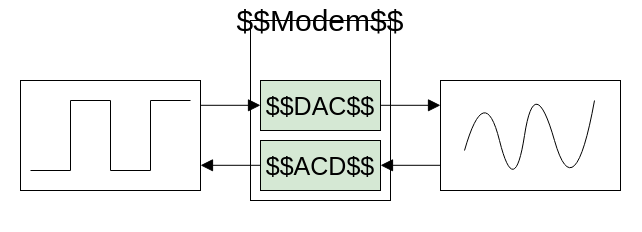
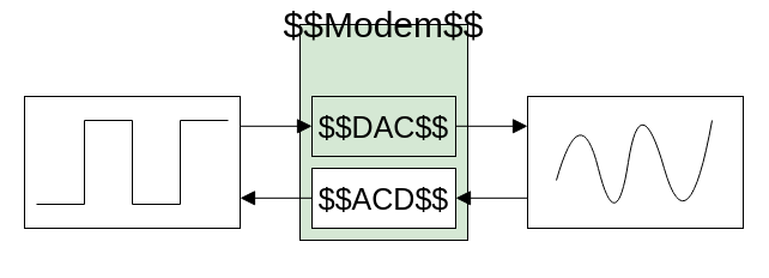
- <mxCell id="6" value="$$Modem$$" style="rounded=0;whiteSpace=wrap;html=1;verticalAlign=top;fontSize=30;spacing=-22;" vertex="1" parent="1"><mxGeometry x="250" y="20" width="140" height="180" as="geometry" /></mxCell>
+ <mxCell id="6" value="$$Modem$$" style="rounded=0;whiteSpace=wrap;html=1;verticalAlign=top;fontSize=30;spacing=-22;fillColor=#d5e8d4;" vertex="1" parent="1"><mxGeometry x="250" y="20" width="140" height="180" as="geometry" /></mxCell>
- <mxCell id="8" value="$$ACD$$" style="rounded=0;whiteSpace=wrap;html=1;fontSize=25;fillColor=#d5e8d4;" vertex="1" parent="1"><mxGeometry x="260" y="140" width="120" height="50" as="geometry" /></mxCell>
+ <mxCell id="8" value="$$ACD$$" style="rounded=0;whiteSpace=wrap;html=1;fontSize=25;" vertex="1" parent="1"><mxGeometry x="260" y="140" width="120" height="50" as="geometry" /></mxCell>
